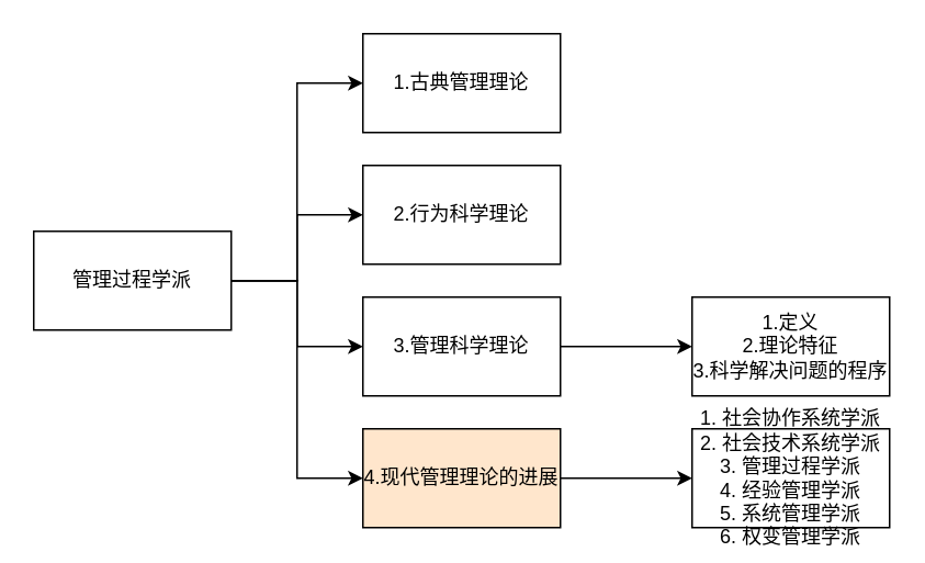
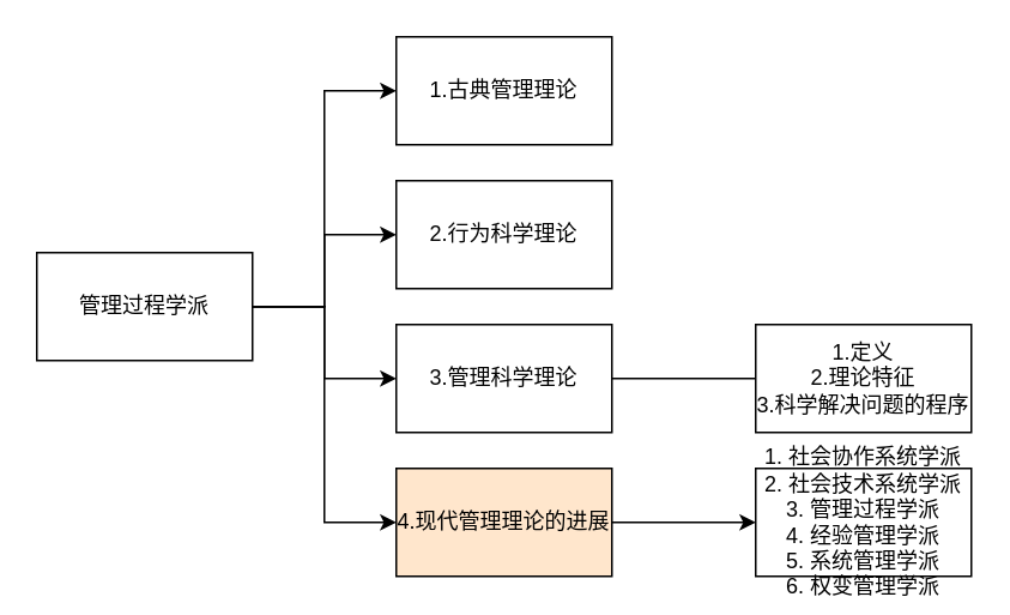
- <mxCell id="9" style="edgeStyle=orthogonalEdgeStyle;rounded=0;orthogonalLoop=1;jettySize=auto;html=1;entryX=0;entryY=0.5;entryDx=0;entryDy=0;" parent="1" source="10" target="13" edge="1"><mxGeometry relative="1" as="geometry" /></mxCell>
+ <mxCell id="9" style="edgeStyle=orthogonalEdgeStyle;rounded=0;orthogonalLoop=1;jettySize=auto;html=1;entryX=0;entryY=0.5;entryDx=0;entryDy=0;endArrow=none;" parent="1" source="10" target="13" edge="1"><mxGeometry relative="1" as="geometry" /></mxCell>
